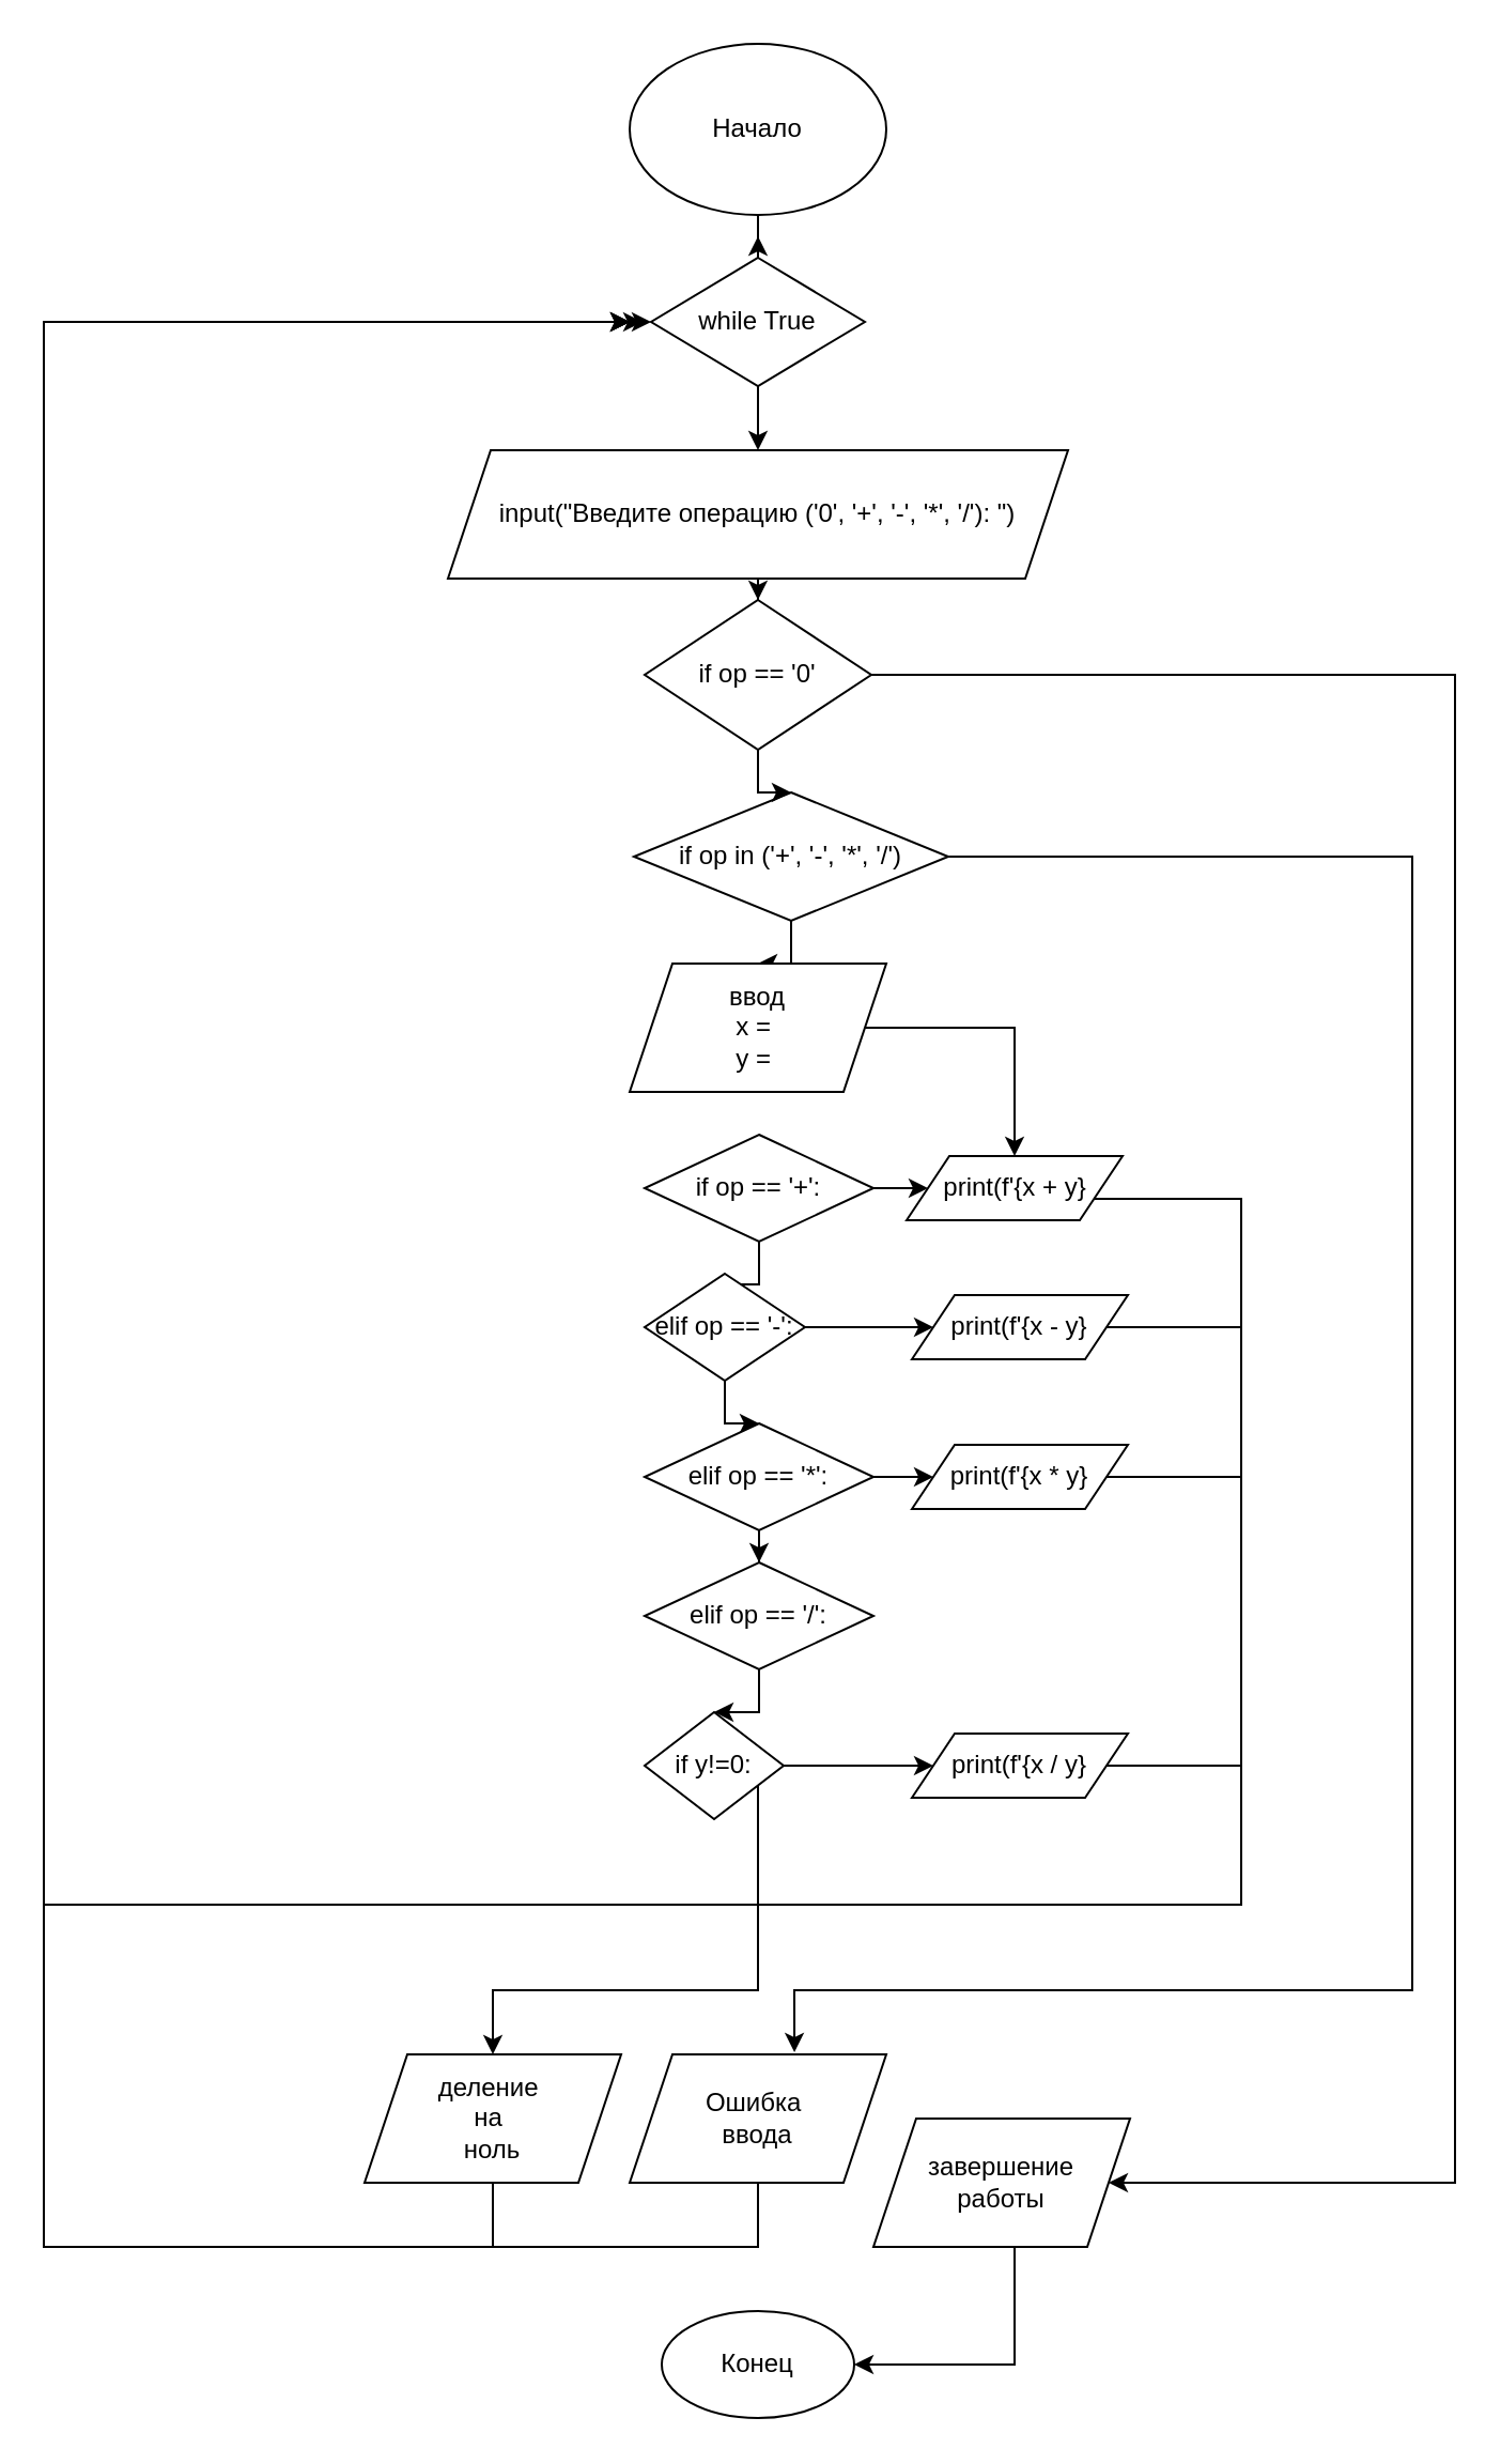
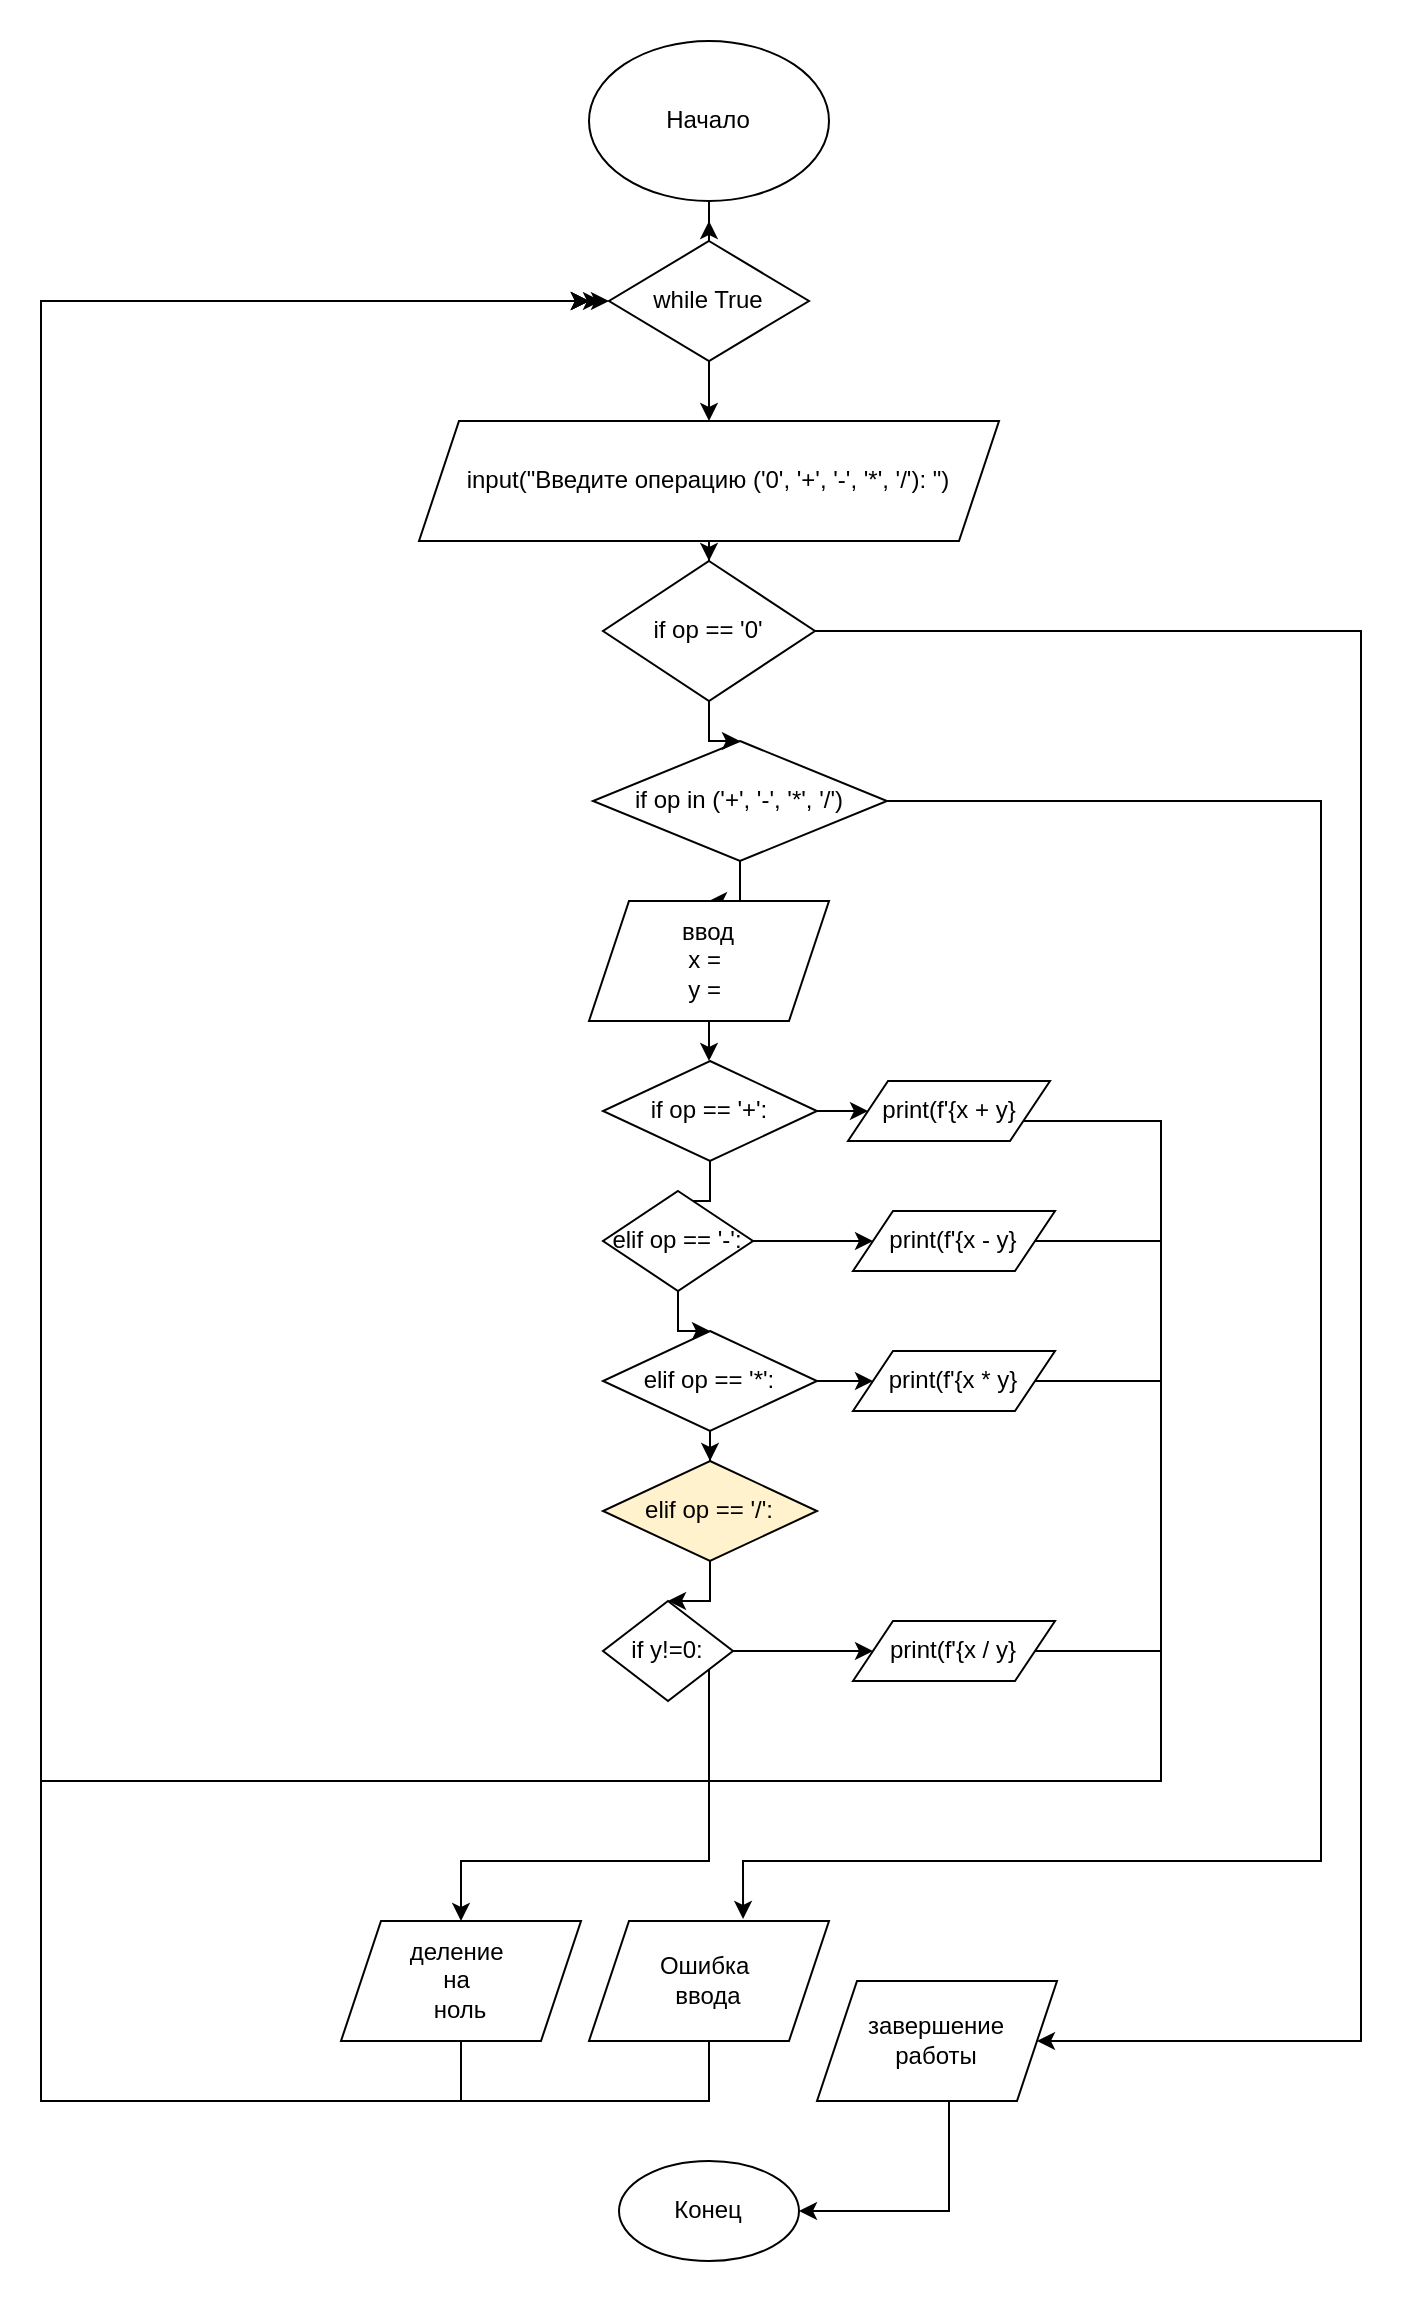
- <mxCell id="12" value="" style="edgeStyle=orthogonalEdgeStyle;rounded=0;orthogonalLoop=1;jettySize=auto;html=1;" parent="1" source="13" target="24" edge="1"><mxGeometry relative="1" as="geometry" /></mxCell>
+ <mxCell id="12" value="" style="edgeStyle=orthogonalEdgeStyle;rounded=0;orthogonalLoop=1;jettySize=auto;html=1;" parent="1" source="13" target="22" edge="1"><mxGeometry relative="1" as="geometry" /></mxCell>
- <mxCell id="35" style="edgeStyle=orthogonalEdgeStyle;rounded=0;orthogonalLoop=1;jettySize=auto;html=1;dashed=1;" parent="1" source="36" target="38" edge="1"><mxGeometry relative="1" as="geometry" /></mxCell>
+ <mxCell id="35" style="edgeStyle=orthogonalEdgeStyle;rounded=0;orthogonalLoop=1;jettySize=auto;html=1;" parent="1" source="36" target="38" edge="1"><mxGeometry relative="1" as="geometry" /></mxCell>
- <mxCell id="38" value="elif op == '/':" style="rhombus;whiteSpace=wrap;html=1;" parent="1" vertex="1"><mxGeometry x="301" y="730" width="107" height="50" as="geometry" /></mxCell>
+ <mxCell id="38" value="elif op == '/':" style="rhombus;whiteSpace=wrap;html=1;fillColor=#fff2cc;" parent="1" vertex="1"><mxGeometry x="301" y="730" width="107" height="50" as="geometry" /></mxCell>
